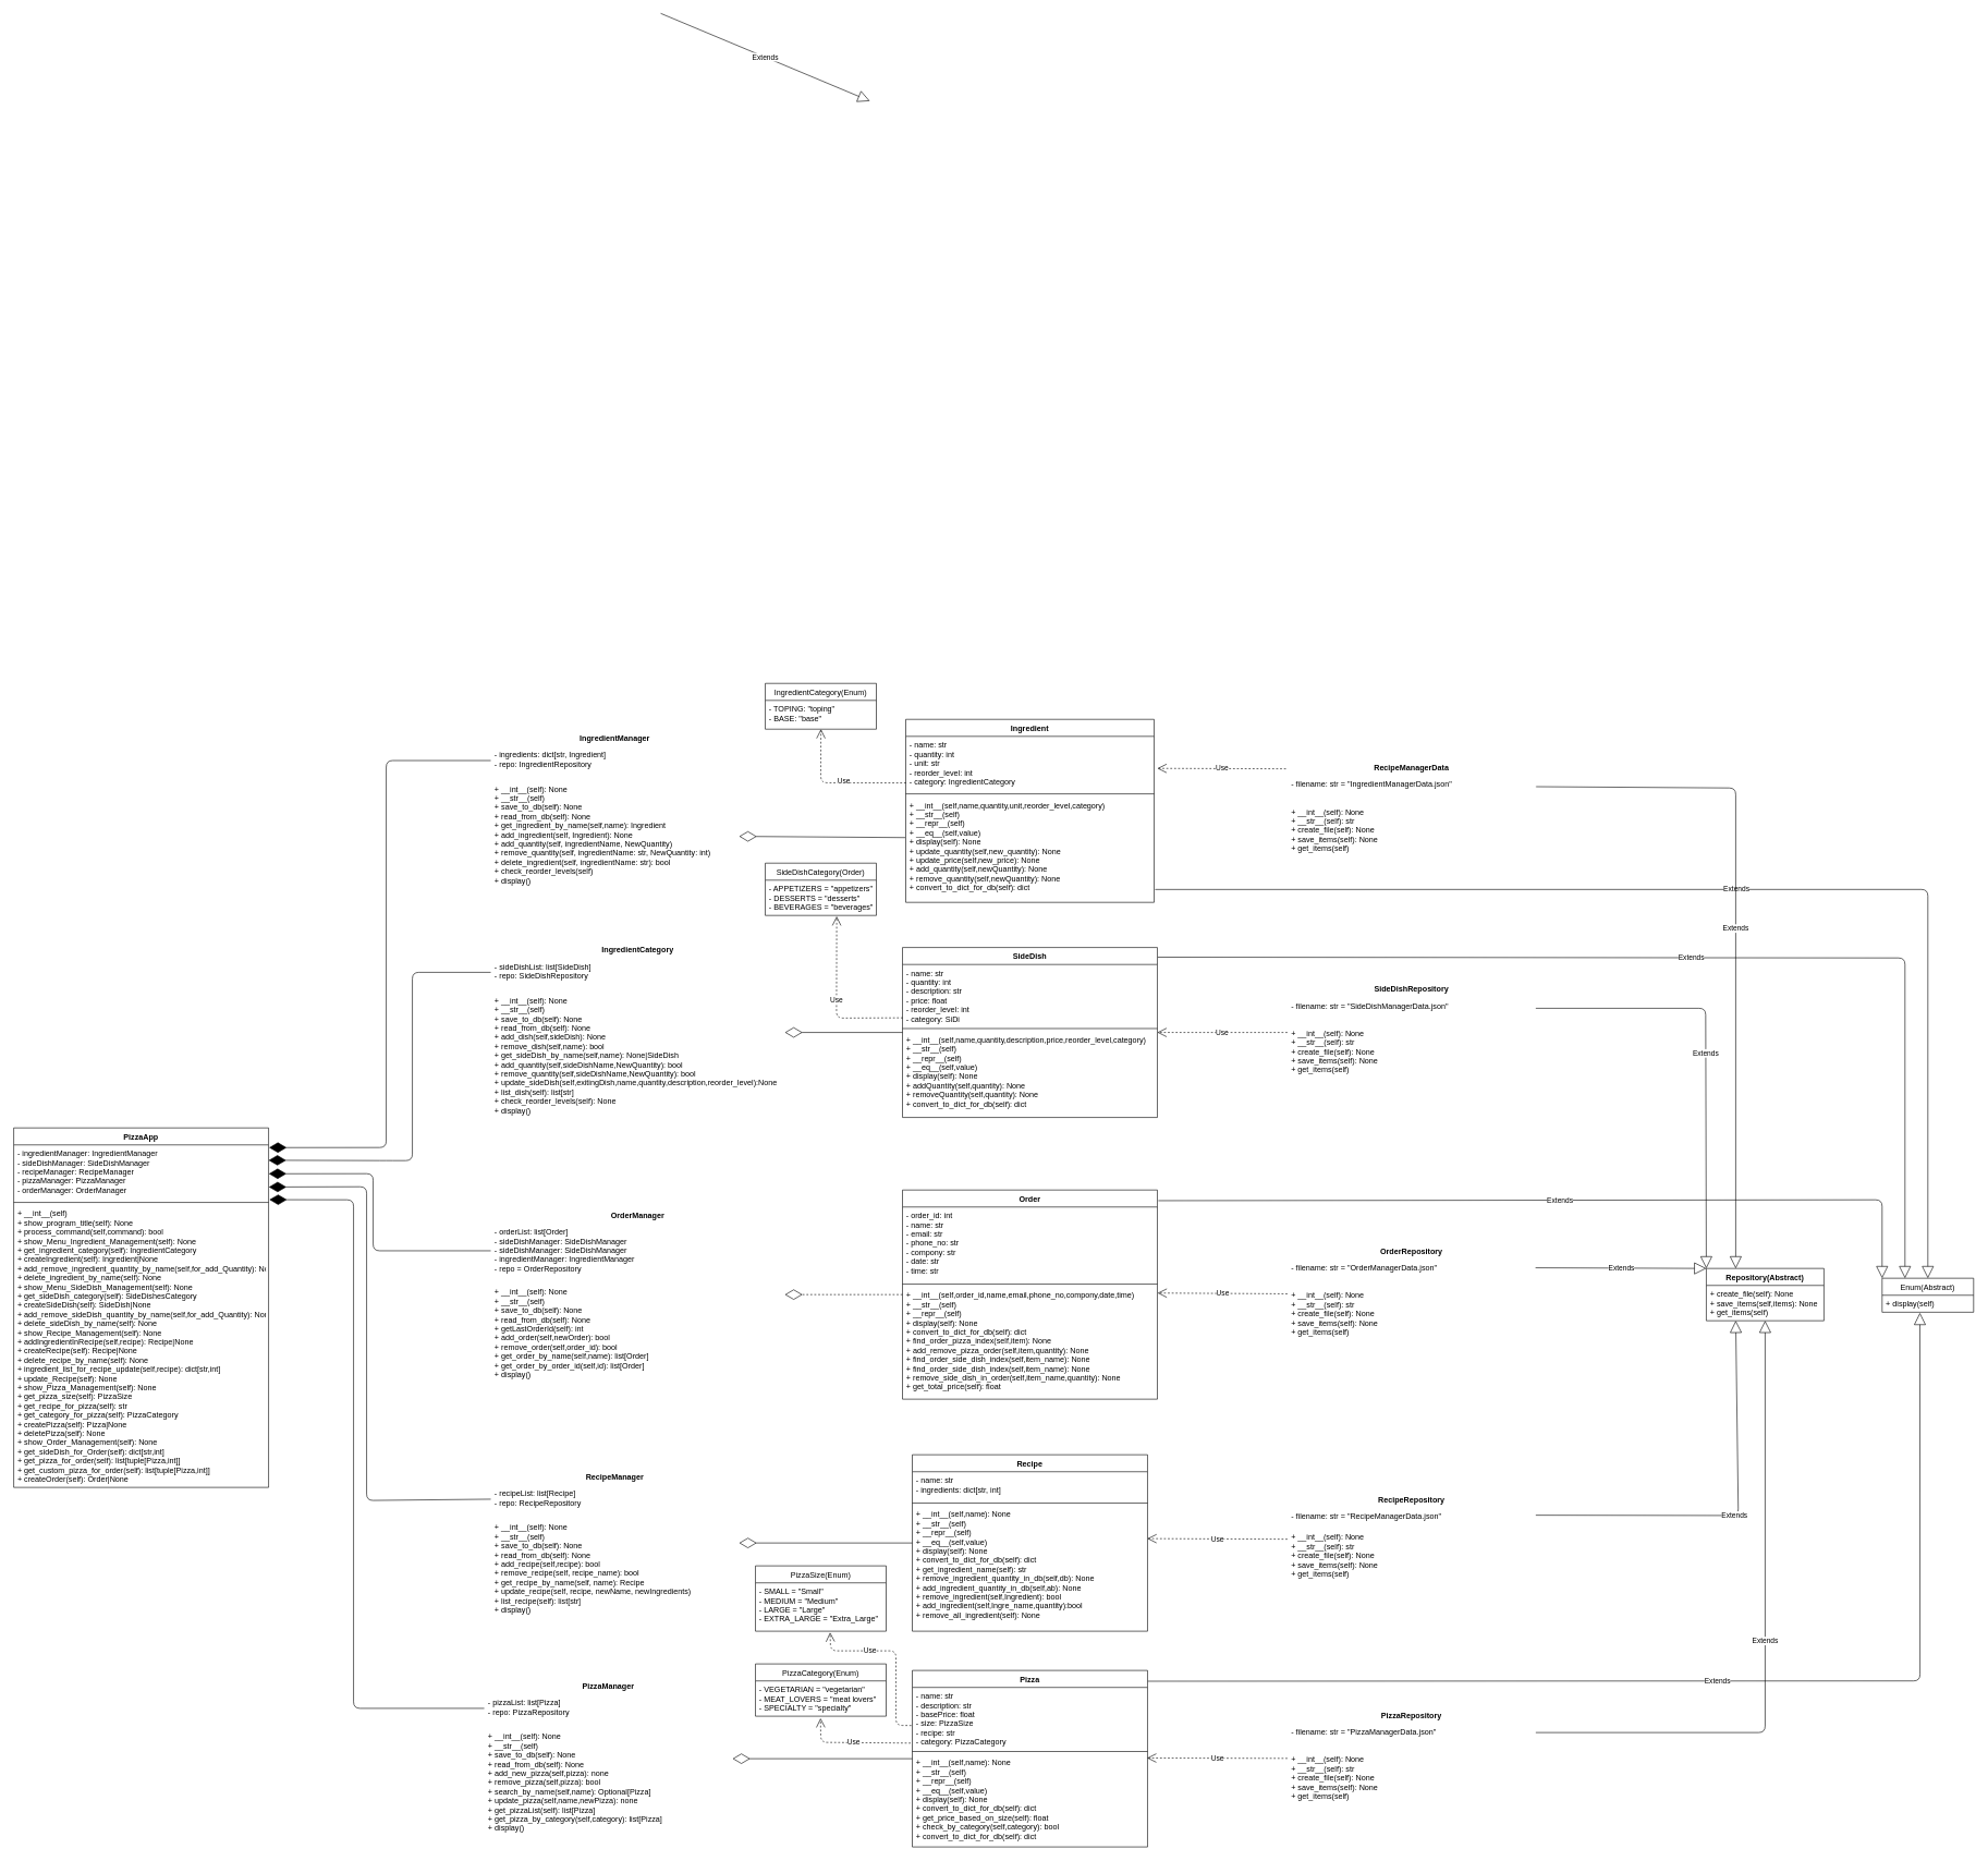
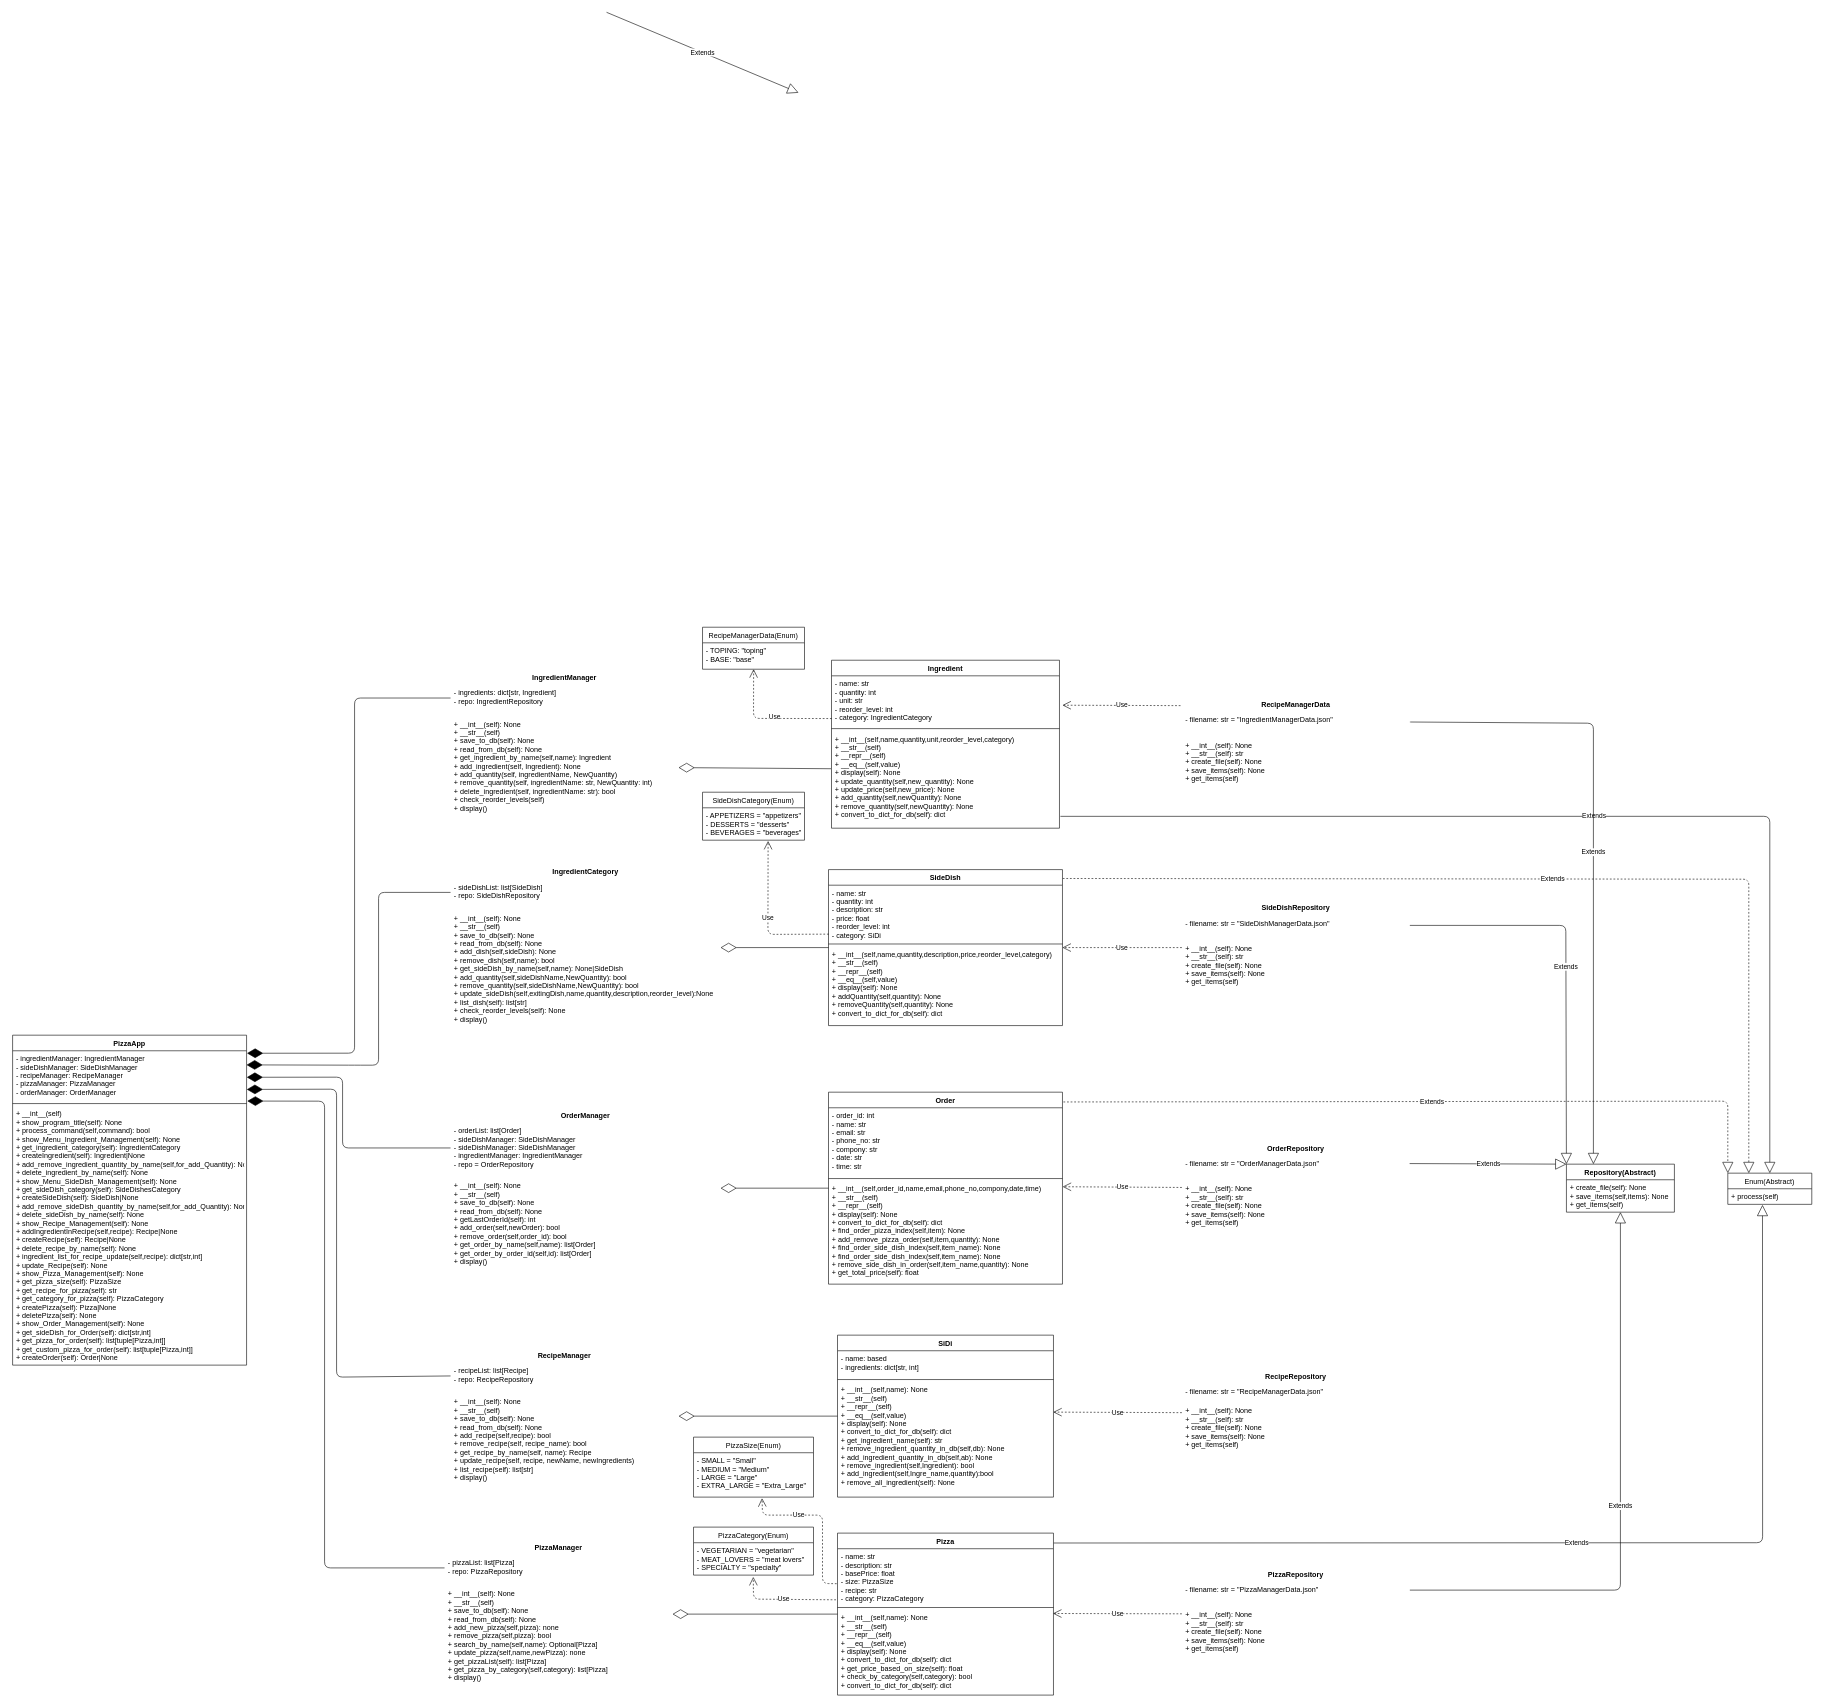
- <mxCell id="14" value="IngredientCategory(Enum)" style="swimlane;fontStyle=0;childLayout=stackLayout;horizontal=1;startSize=26;fillColor=none;horizontalStack=0;resizeParent=1;resizeParentMax=0;resizeLast=0;collapsible=1;marginBottom=0;" vertex="1" parent="1"><mxGeometry x="1170" y="1045" width="170" height="70" as="geometry" /></mxCell>
+ <mxCell id="14" value="RecipeManagerData(Enum)" style="swimlane;fontStyle=0;childLayout=stackLayout;horizontal=1;startSize=26;fillColor=none;horizontalStack=0;resizeParent=1;resizeParentMax=0;resizeLast=0;collapsible=1;marginBottom=0;" vertex="1" parent="1"><mxGeometry x="1170" y="1045" width="170" height="70" as="geometry" /></mxCell>
- <mxCell id="16" value="SideDishCategory(Order)" style="swimlane;fontStyle=0;childLayout=stackLayout;horizontal=1;startSize=26;fillColor=none;horizontalStack=0;resizeParent=1;resizeParentMax=0;resizeLast=0;collapsible=1;marginBottom=0;" vertex="1" parent="1"><mxGeometry x="1170" y="1320" width="170" height="80" as="geometry" /></mxCell>
+ <mxCell id="16" value="SideDishCategory(Enum)" style="swimlane;fontStyle=0;childLayout=stackLayout;horizontal=1;startSize=26;fillColor=none;horizontalStack=0;resizeParent=1;resizeParentMax=0;resizeLast=0;collapsible=1;marginBottom=0;" vertex="1" parent="1"><mxGeometry x="1170" y="1320" width="170" height="80" as="geometry" /></mxCell>
- <mxCell id="72" value="Extends" style="endArrow=block;endSize=16;endFill=0;html=1;entryX=0.25;entryY=0;entryDx=0;entryDy=0;exitX=1.001;exitY=0.057;exitDx=0;exitDy=0;exitPerimeter=0;" edge="1" parent="1" source="87" target="6"><mxGeometry width="160" relative="1" as="geometry"><mxPoint x="1701.61" y="1463.56" as="sourcePoint" /><mxPoint x="1438.299" y="-174" as="targetPoint" /><Array as="points"><mxPoint x="2914" y="1465" /></Array></mxGeometry></mxCell>
+ <mxCell id="72" value="Extends" style="endArrow=block;endSize=16;endFill=0;html=1;entryX=0.25;entryY=0;entryDx=0;entryDy=0;exitX=1.001;exitY=0.057;exitDx=0;exitDy=0;exitPerimeter=0;dashed=1;" edge="1" parent="1" source="87" target="6"><mxGeometry width="160" relative="1" as="geometry"><mxPoint x="1701.61" y="1463.56" as="sourcePoint" /><mxPoint x="1438.299" y="-174" as="targetPoint" /><Array as="points"><mxPoint x="2914" y="1465" /></Array></mxGeometry></mxCell>
- <mxCell id="71" value="Extends" style="endArrow=block;endSize=16;endFill=0;html=1;exitX=1.004;exitY=0.051;exitDx=0;exitDy=0;entryX=0;entryY=0;entryDx=0;entryDy=0;exitPerimeter=0;" edge="1" parent="1" source="54" target="6"><mxGeometry width="160" relative="1" as="geometry"><mxPoint x="1702.78" y="1832.16" as="sourcePoint" /><mxPoint x="1481.398" y="-174" as="targetPoint" /><Array as="points"><mxPoint x="2879" y="1835" /></Array></mxGeometry></mxCell>
+ <mxCell id="71" value="Extends" style="endArrow=block;endSize=16;endFill=0;html=1;exitX=1.004;exitY=0.051;exitDx=0;exitDy=0;entryX=0;entryY=0;entryDx=0;entryDy=0;exitPerimeter=0;dashed=1;" edge="1" parent="1" source="54" target="6"><mxGeometry width="160" relative="1" as="geometry"><mxPoint x="1702.78" y="1832.16" as="sourcePoint" /><mxPoint x="1481.398" y="-174" as="targetPoint" /><Array as="points"><mxPoint x="2879" y="1835" /></Array></mxGeometry></mxCell>
- <mxCell id="83" value="" style="endArrow=diamondThin;endFill=0;endSize=24;html=1;fontStyle=1;dashed=1;" edge="1" parent="1" source="54" target="58"><mxGeometry width="160" relative="1" as="geometry"><mxPoint x="580" y="465" as="sourcePoint" /><mxPoint x="740" y="465" as="targetPoint" /></mxGeometry></mxCell>
+ <mxCell id="83" value="" style="endArrow=diamondThin;endFill=0;endSize=24;html=1;fontStyle=1" edge="1" parent="1" source="54" target="58"><mxGeometry width="160" relative="1" as="geometry"><mxPoint x="580" y="465" as="sourcePoint" /><mxPoint x="740" y="465" as="targetPoint" /></mxGeometry></mxCell>
- <mxCell id="7" value="+ display(self)" style="text;strokeColor=none;fillColor=none;align=left;verticalAlign=top;spacingLeft=4;spacingRight=4;overflow=hidden;rotatable=0;points=[[0,0.5],[1,0.5]];portConstraint=eastwest;" parent="6" vertex="1"><mxGeometry y="26" width="140" height="26" as="geometry" /></mxCell>
+ <mxCell id="7" value="+ process(self)" style="text;strokeColor=none;fillColor=none;align=left;verticalAlign=top;spacingLeft=4;spacingRight=4;overflow=hidden;rotatable=0;points=[[0,0.5],[1,0.5]];portConstraint=eastwest;" parent="6" vertex="1"><mxGeometry y="26" width="140" height="26" as="geometry" /></mxCell>
- <mxCell id="2" value="Recipe" style="swimlane;fontStyle=1;align=center;verticalAlign=top;childLayout=stackLayout;horizontal=1;startSize=26;horizontalStack=0;resizeParent=1;resizeParentMax=0;resizeLast=0;collapsible=1;marginBottom=0;" parent="1" vertex="1"><mxGeometry x="1395" y="2225" width="360" height="270" as="geometry" /></mxCell>
+ <mxCell id="2" value="SiDi" style="swimlane;fontStyle=1;align=center;verticalAlign=top;childLayout=stackLayout;horizontal=1;startSize=26;horizontalStack=0;resizeParent=1;resizeParentMax=0;resizeLast=0;collapsible=1;marginBottom=0;" parent="1" vertex="1"><mxGeometry x="1395" y="2225" width="360" height="270" as="geometry" /></mxCell>
- <mxCell id="3" value="- name: str&#10;- ingredients: dict[str, int]" style="text;strokeColor=none;fillColor=none;align=left;verticalAlign=top;spacingLeft=4;spacingRight=4;overflow=hidden;rotatable=0;points=[[0,0.5],[1,0.5]];portConstraint=eastwest;" parent="2" vertex="1"><mxGeometry y="26" width="360" height="44" as="geometry" /></mxCell>
+ <mxCell id="3" value="- name: based&#10;- ingredients: dict[str, int]" style="text;strokeColor=none;fillColor=none;align=left;verticalAlign=top;spacingLeft=4;spacingRight=4;overflow=hidden;rotatable=0;points=[[0,0.5],[1,0.5]];portConstraint=eastwest;" parent="2" vertex="1"><mxGeometry y="26" width="360" height="44" as="geometry" /></mxCell>
- <mxCell id="69" value="Extends" style="endArrow=block;endSize=16;endFill=0;html=1;entryX=0.25;entryY=1;entryDx=0;entryDy=0;exitX=1;exitY=0.25;exitDx=0;exitDy=0;" edge="1" parent="1" source="30" target="66"><mxGeometry width="160" relative="1" as="geometry"><mxPoint x="2369" y="2325" as="sourcePoint" /><mxPoint x="2799" y="1785" as="targetPoint" /><Array as="points"><mxPoint x="2659" y="2318" /></Array></mxGeometry></mxCell>
